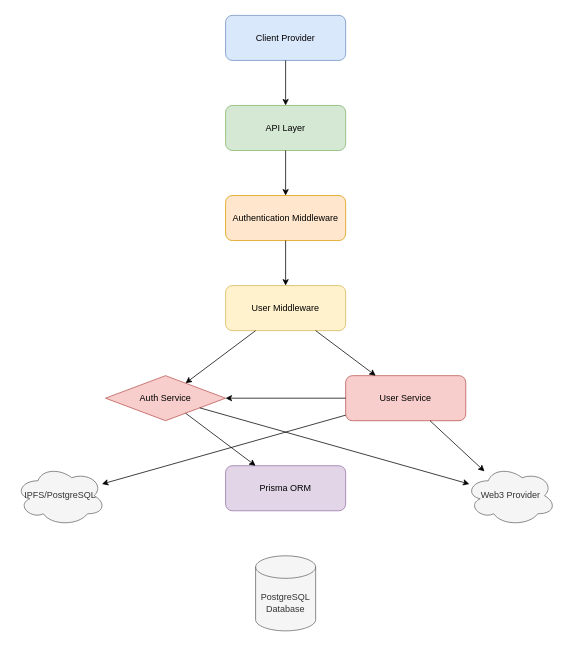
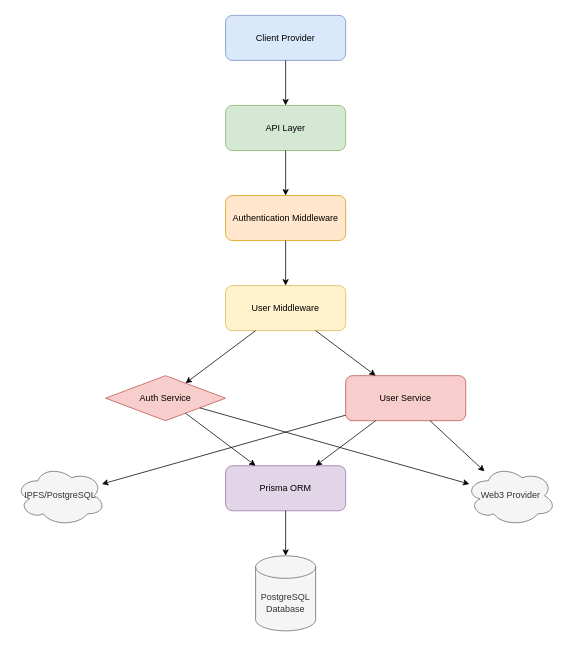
- <mxCell id="18" value="" style="endArrow=classic;html=1;" parent="1" source="7" target="6" edge="1"><mxGeometry width="50" height="50" relative="1" as="geometry" /></mxCell>
+ <mxCell id="18" value="" style="endArrow=classic;html=1;" parent="1" source="7" target="8" edge="1"><mxGeometry width="50" height="50" relative="1" as="geometry" /></mxCell>
+ <mxCell id="19" value="" style="endArrow=classic;html=1;" parent="1" source="8" target="9" edge="1"><mxGeometry width="50" height="50" relative="1" as="geometry" /></mxCell>
